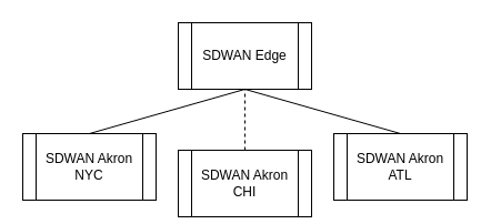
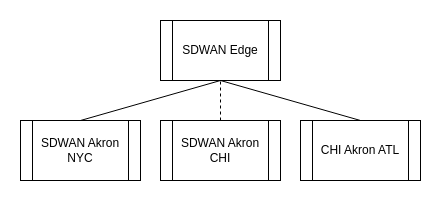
- <mxCell id="4" value="SDWAN Akron ATL" style="shape=process;whiteSpace=wrap;html=1;backgroundOutline=1;" vertex="1" parent="1"><mxGeometry x="300" y="120" width="120" height="60" as="geometry" /></mxCell>
+ <mxCell id="4" value="CHI Akron ATL" style="shape=process;whiteSpace=wrap;html=1;backgroundOutline=1;" vertex="1" parent="1"><mxGeometry x="300" y="120" width="120" height="60" as="geometry" /></mxCell>
- <mxCell id="3" value="SDWAN Akron CHI" style="shape=process;whiteSpace=wrap;html=1;backgroundOutline=1;" vertex="1" parent="1"><mxGeometry x="160" y="135" width="120" height="60" as="geometry" /></mxCell>
+ <mxCell id="3" value="SDWAN Akron CHI" style="shape=process;whiteSpace=wrap;html=1;backgroundOutline=1;" vertex="1" parent="1"><mxGeometry x="160" y="120" width="120" height="60" as="geometry" /></mxCell>
